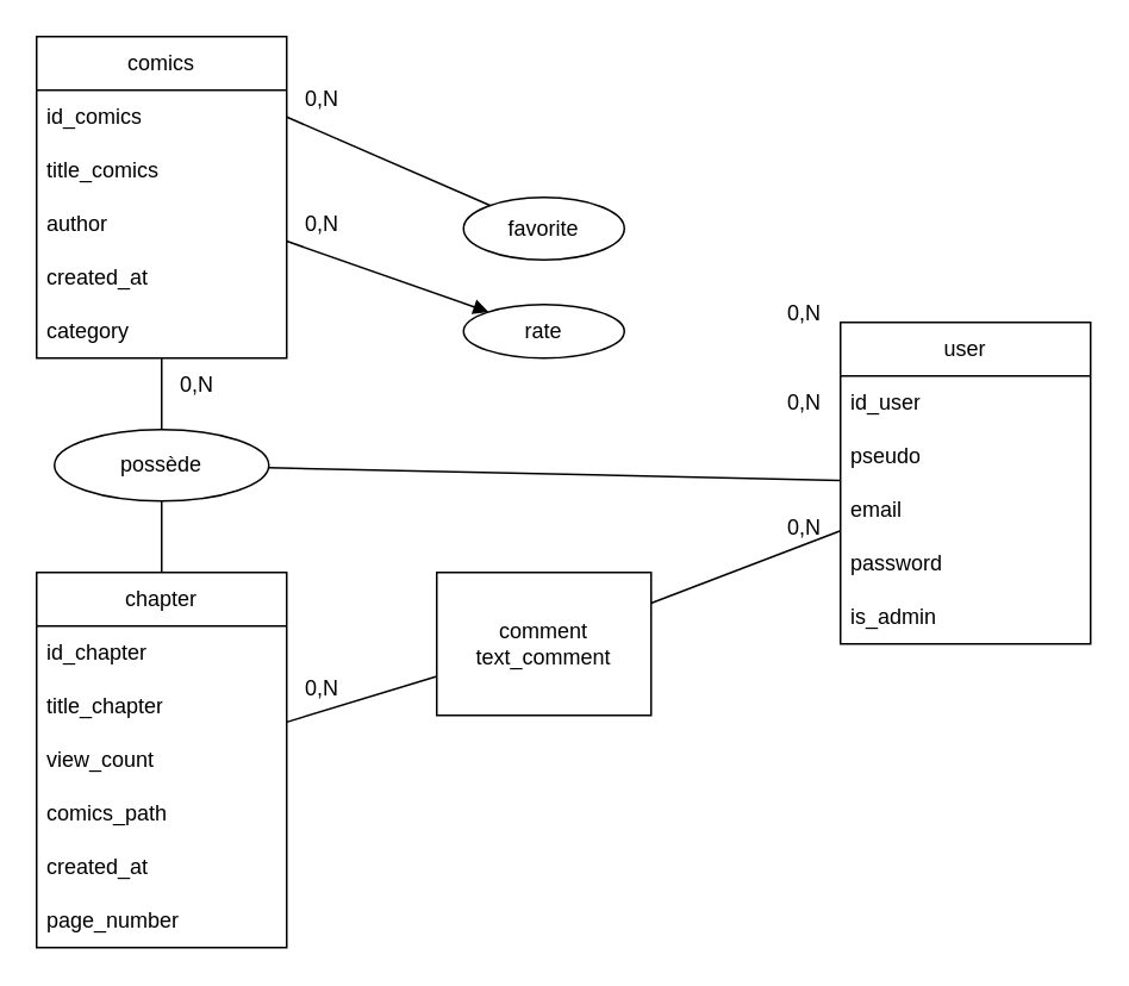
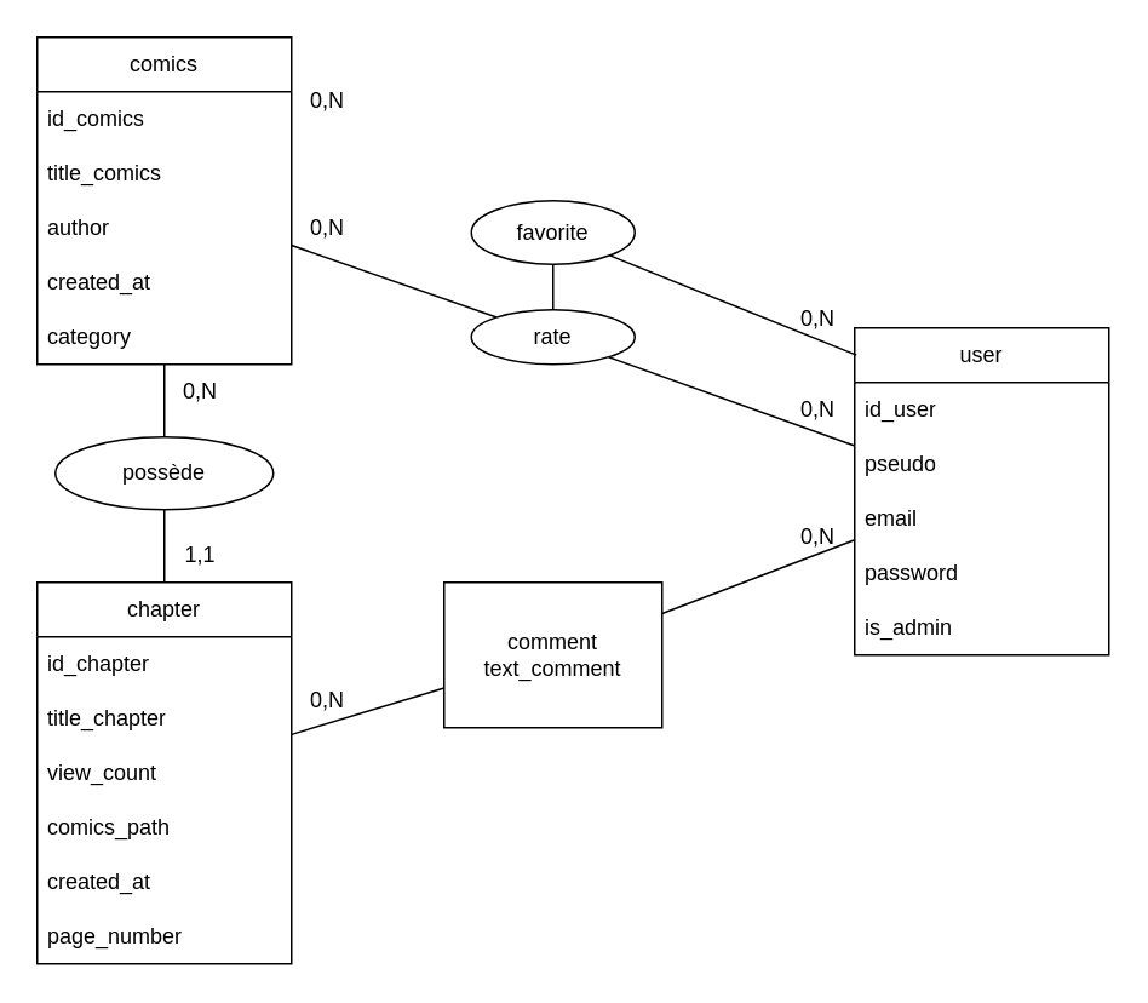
- <mxCell id="26" value="" style="endArrow=none;html=1;rounded=0;entryX=1;entryY=0.5;entryDx=0;entryDy=0;" parent="1" source="22" target="9" edge="1"><mxGeometry width="50" height="50" relative="1" as="geometry"><mxPoint x="280" y="360" as="sourcePoint" /><mxPoint x="330" y="310" as="targetPoint" /></mxGeometry></mxCell>
+ <mxCell id="26" value="" style="endArrow=none;html=1;rounded=0;" parent="1" source="22" target="36" edge="1"><mxGeometry width="50" height="50" relative="1" as="geometry"><mxPoint x="280" y="360" as="sourcePoint" /><mxPoint x="330" y="310" as="targetPoint" /></mxGeometry></mxCell>
+ <mxCell id="27" value="" style="endArrow=none;html=1;rounded=0;entryX=0.007;entryY=0.083;entryDx=0;entryDy=0;entryPerimeter=0;" parent="1" source="22" target="2" edge="1"><mxGeometry width="50" height="50" relative="1" as="geometry"><mxPoint x="280" y="360" as="sourcePoint" /><mxPoint x="330" y="310" as="targetPoint" /></mxGeometry></mxCell>
- <mxCell id="37" value="" style="endArrow=block;html=1;rounded=0;" parent="1" source="8" target="36" edge="1"><mxGeometry width="50" height="50" relative="1" as="geometry"><mxPoint x="190" y="130" as="sourcePoint" /><mxPoint x="330" y="310" as="targetPoint" /></mxGeometry></mxCell>
+ <mxCell id="37" value="" style="endArrow=none;html=1;rounded=0;" parent="1" source="8" target="36" edge="1"><mxGeometry width="50" height="50" relative="1" as="geometry"><mxPoint x="190" y="130" as="sourcePoint" /><mxPoint x="330" y="310" as="targetPoint" /></mxGeometry></mxCell>
- <mxCell id="38" value="" style="endArrow=none;html=1;rounded=0;" parent="1" source="2" target="24" edge="1"><mxGeometry width="50" height="50" relative="1" as="geometry"><mxPoint x="280" y="360" as="sourcePoint" /><mxPoint x="330" y="310" as="targetPoint" /></mxGeometry></mxCell>
+ <mxCell id="38" value="" style="endArrow=none;html=1;rounded=0;" parent="1" source="2" target="36" edge="1"><mxGeometry width="50" height="50" relative="1" as="geometry"><mxPoint x="280" y="360" as="sourcePoint" /><mxPoint x="330" y="310" as="targetPoint" /></mxGeometry></mxCell>
+ <mxCell id="31" value="1,1" style="text;html=1;align=center;verticalAlign=middle;whiteSpace=wrap;rounded=0;" parent="1" vertex="1"><mxGeometry x="80" y="290" width="60" height="30" as="geometry" /></mxCell>
